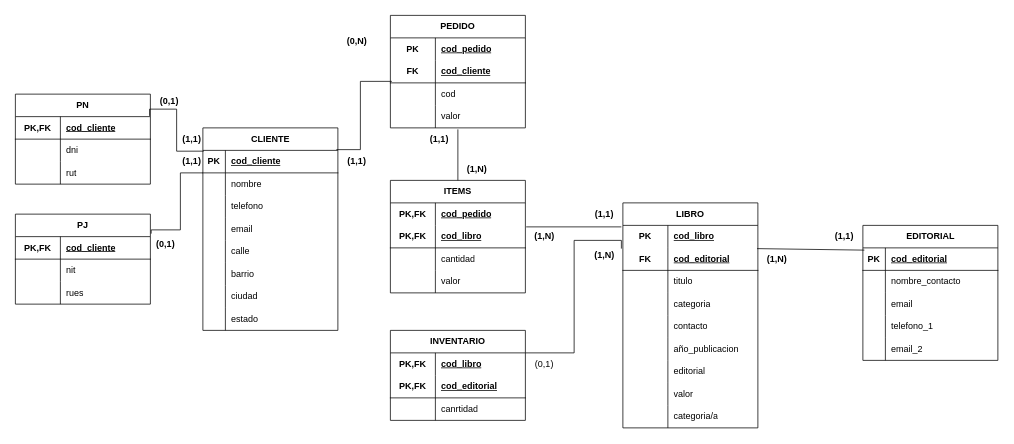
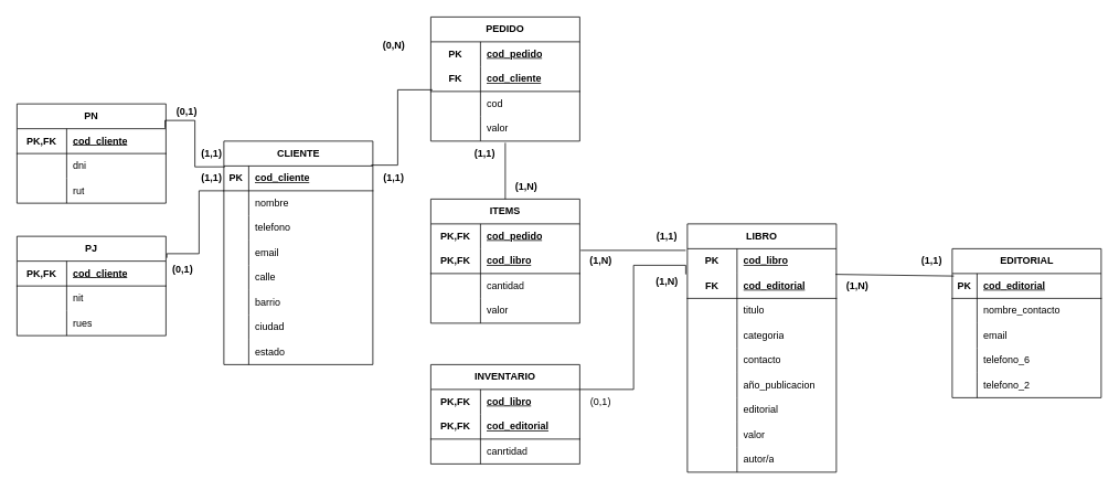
- <mxCell id="39" value="telefono_1" style="shape=partialRectangle;connectable=0;fillColor=none;top=0;left=0;bottom=0;right=0;align=left;spacingLeft=6;overflow=hidden;whiteSpace=wrap;html=1;" vertex="1" parent="37"><mxGeometry x="30" width="150" height="30" as="geometry"><mxRectangle width="150" height="30" as="alternateBounds" /></mxGeometry></mxCell>
+ <mxCell id="39" value="telefono_6" style="shape=partialRectangle;connectable=0;fillColor=none;top=0;left=0;bottom=0;right=0;align=left;spacingLeft=6;overflow=hidden;whiteSpace=wrap;html=1;" vertex="1" parent="37"><mxGeometry x="30" width="150" height="30" as="geometry"><mxRectangle width="150" height="30" as="alternateBounds" /></mxGeometry></mxCell>
- <mxCell id="42" value="email_2" style="shape=partialRectangle;connectable=0;fillColor=none;top=0;left=0;bottom=0;right=0;align=left;spacingLeft=6;overflow=hidden;whiteSpace=wrap;html=1;" vertex="1" parent="40"><mxGeometry x="30" width="150" height="30" as="geometry"><mxRectangle width="150" height="30" as="alternateBounds" /></mxGeometry></mxCell>
+ <mxCell id="42" value="telefono_2" style="shape=partialRectangle;connectable=0;fillColor=none;top=0;left=0;bottom=0;right=0;align=left;spacingLeft=6;overflow=hidden;whiteSpace=wrap;html=1;" vertex="1" parent="40"><mxGeometry x="30" width="150" height="30" as="geometry"><mxRectangle width="150" height="30" as="alternateBounds" /></mxGeometry></mxCell>
- <mxCell id="83" value="categoria/a" style="shape=partialRectangle;connectable=0;fillColor=none;top=0;left=0;bottom=0;right=0;align=left;spacingLeft=6;overflow=hidden;html=1;whiteSpace=wrap;" vertex="1" parent="81"><mxGeometry x="60" width="120" height="30" as="geometry"><mxRectangle width="120" height="30" as="alternateBounds" /></mxGeometry></mxCell>
+ <mxCell id="83" value="autor/a" style="shape=partialRectangle;connectable=0;fillColor=none;top=0;left=0;bottom=0;right=0;align=left;spacingLeft=6;overflow=hidden;html=1;whiteSpace=wrap;" vertex="1" parent="81"><mxGeometry x="60" width="120" height="30" as="geometry"><mxRectangle width="120" height="30" as="alternateBounds" /></mxGeometry></mxCell>
